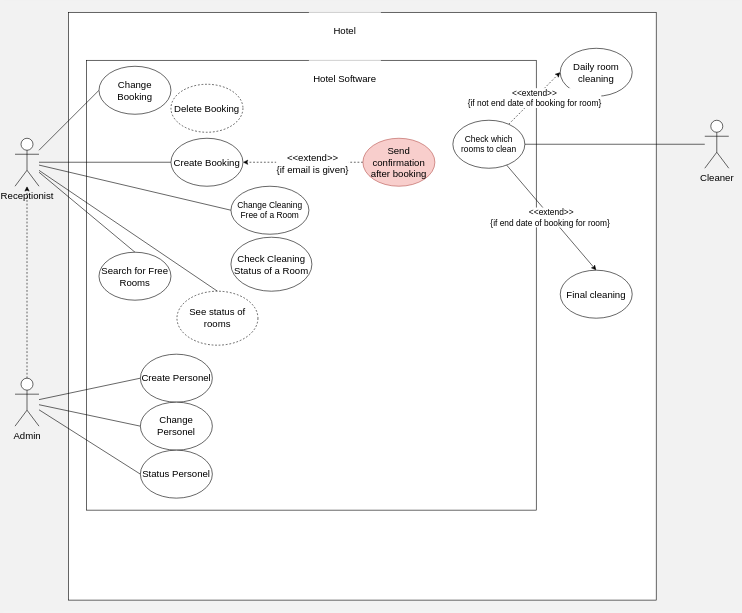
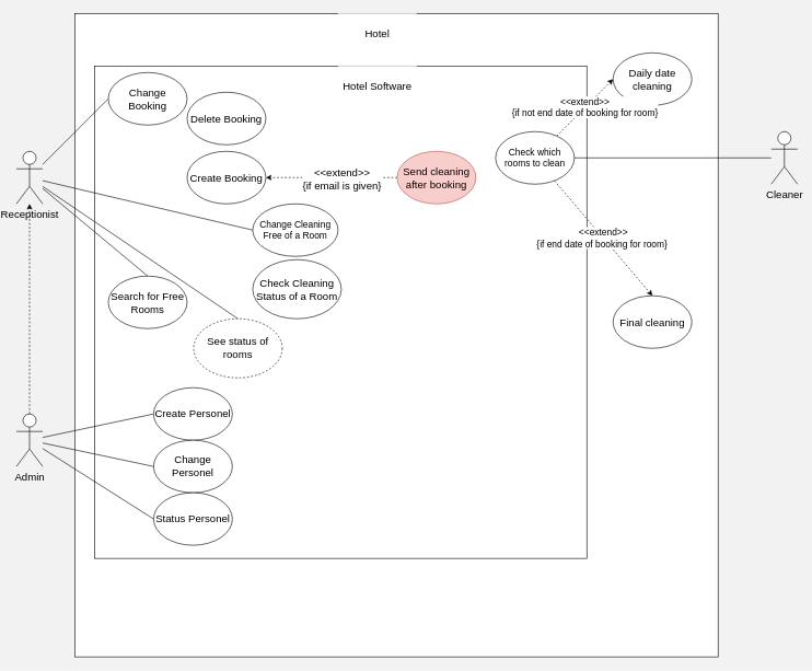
- <mxCell id="24" value="Daily room cleaning" style="ellipse;whiteSpace=wrap;html=1;fontSize=16;" parent="1" vertex="1"><mxGeometry x="929" y="80" width="120" height="80" as="geometry" /></mxCell>
+ <mxCell id="24" value="Daily date cleaning" style="ellipse;whiteSpace=wrap;html=1;fontSize=16;" parent="1" vertex="1"><mxGeometry x="929" y="80" width="120" height="80" as="geometry" /></mxCell>
- <mxCell id="18" value="Delete Booking" style="ellipse;whiteSpace=wrap;html=1;fontSize=16;dashed=1;" parent="1" vertex="1"><mxGeometry x="280" y="140" width="120" height="80" as="geometry" /></mxCell>
+ <mxCell id="18" value="Delete Booking" style="ellipse;whiteSpace=wrap;html=1;fontSize=16;" parent="1" vertex="1"><mxGeometry x="280" y="140" width="120" height="80" as="geometry" /></mxCell>
- <mxCell id="11" style="edgeStyle=none;rounded=0;orthogonalLoop=1;jettySize=auto;html=1;entryX=0;entryY=0.5;entryDx=0;entryDy=0;fontSize=16;endArrow=none;endFill=0;" parent="1" source="15" target="16" edge="1"><mxGeometry relative="1" as="geometry" /></mxCell>
- <mxCell id="31" value="Send confirmation after booking" style="ellipse;whiteSpace=wrap;html=1;fontSize=16;color=pink;fillColor=#f8cecc;strokeColor=#b85450;" parent="1" vertex="1"><mxGeometry x="600" y="230" width="120" height="80" as="geometry" /></mxCell>
+ <mxCell id="31" value="Send cleaning after booking" style="ellipse;whiteSpace=wrap;html=1;fontSize=16;color=pink;fillColor=#f8cecc;strokeColor=#b85450;" parent="1" vertex="1"><mxGeometry x="600" y="230" width="120" height="80" as="geometry" /></mxCell>
- <mxCell id="34" value="&amp;lt;&amp;lt;extend&amp;gt;&amp;gt;&lt;br&gt;{if end date of booking for room}&amp;nbsp;" style="rounded=0;orthogonalLoop=1;jettySize=auto;html=1;entryX=0.5;entryY=0;entryDx=0;entryDy=0;fontSize=14;endArrow=classic;endFill=1;dashed=0;" edge="1" parent="1" source="36" target="28"><mxGeometry relative="1" as="geometry" /></mxCell>
+ <mxCell id="34" value="&amp;lt;&amp;lt;extend&amp;gt;&amp;gt;&lt;br&gt;{if end date of booking for room}&amp;nbsp;" style="rounded=0;orthogonalLoop=1;jettySize=auto;html=1;entryX=0.5;entryY=0;entryDx=0;entryDy=0;fontSize=14;endArrow=classic;endFill=1;dashed=1;" edge="1" parent="1" source="36" target="28"><mxGeometry relative="1" as="geometry" /></mxCell>
